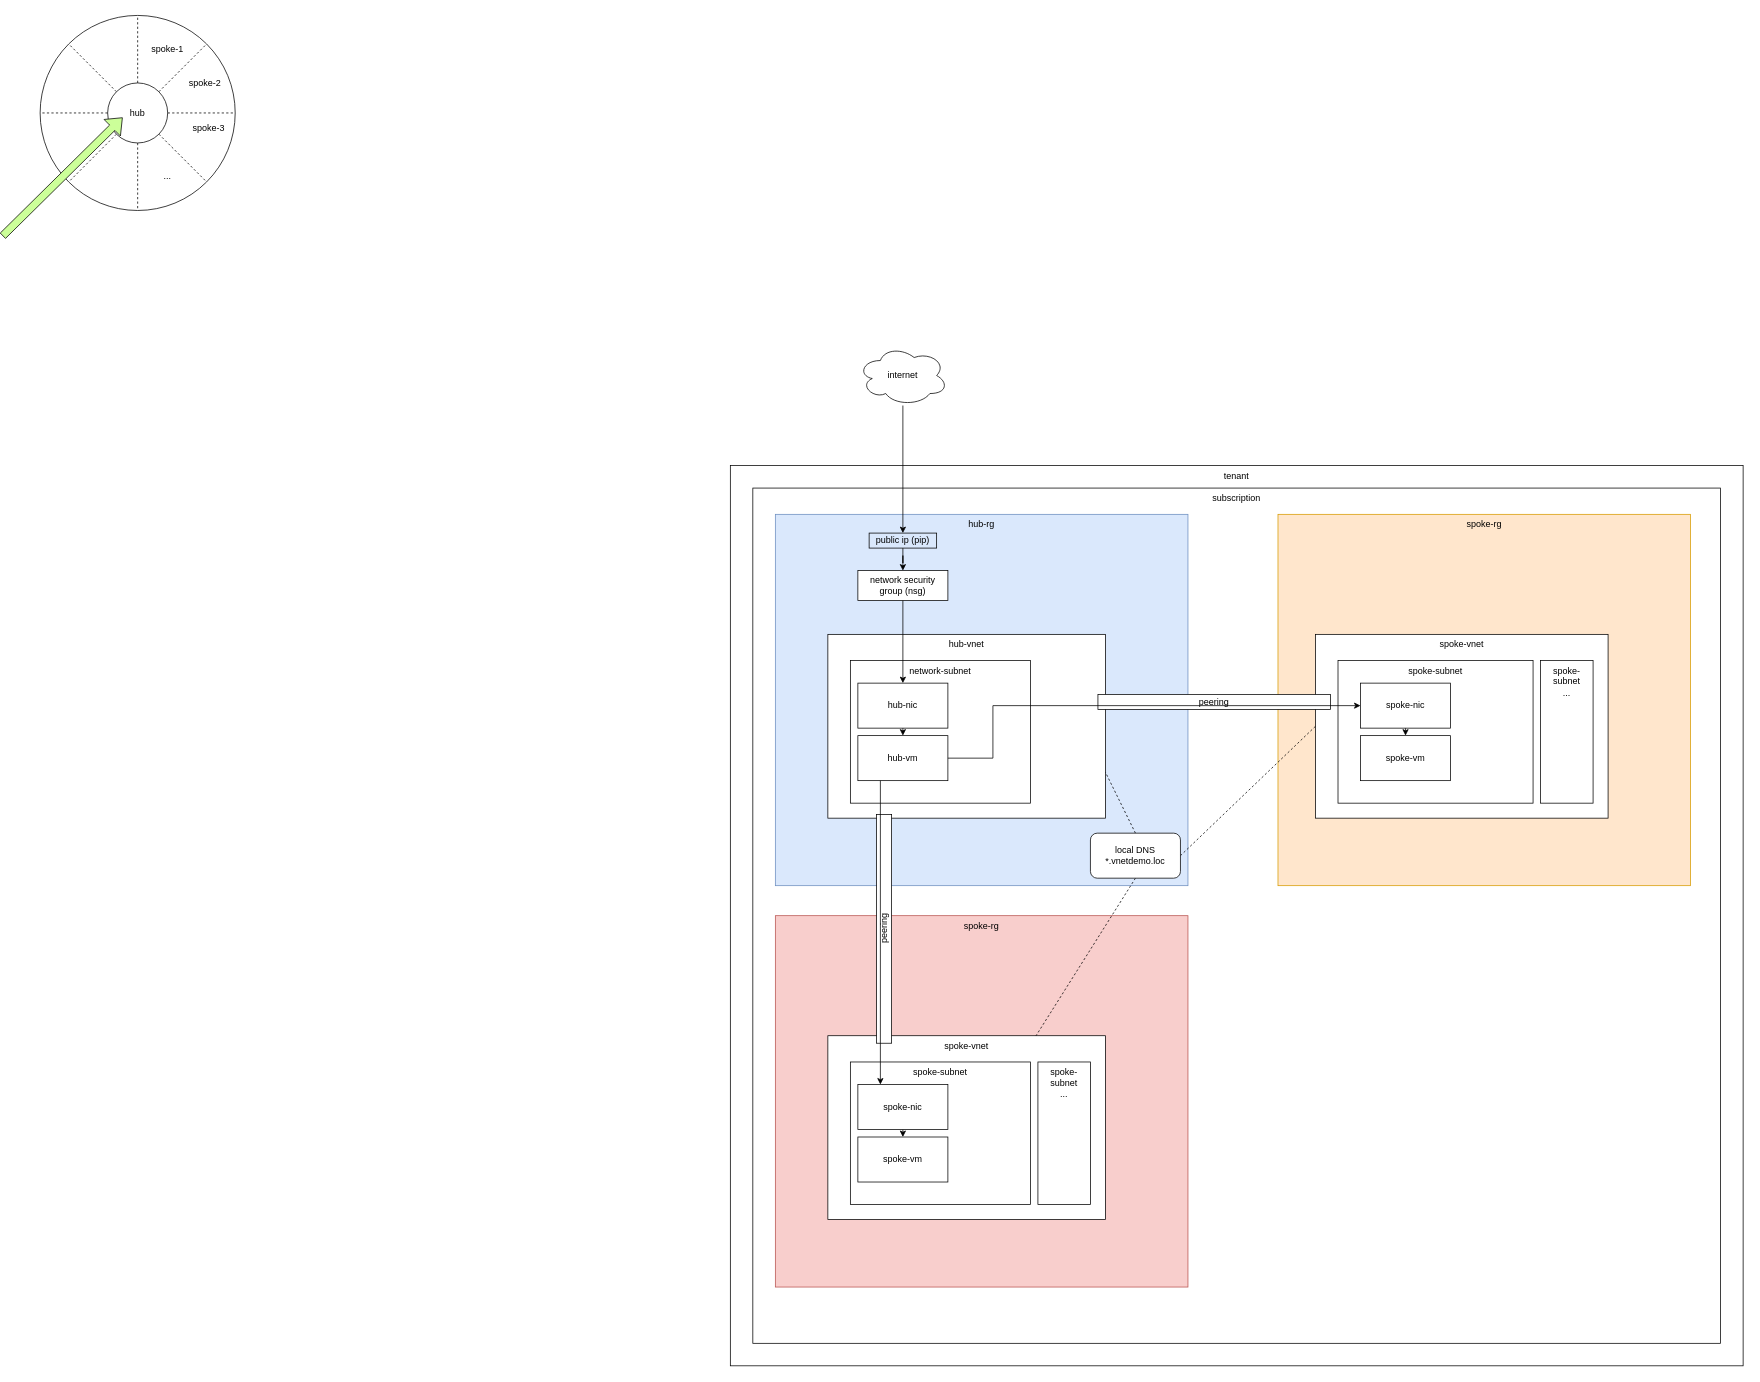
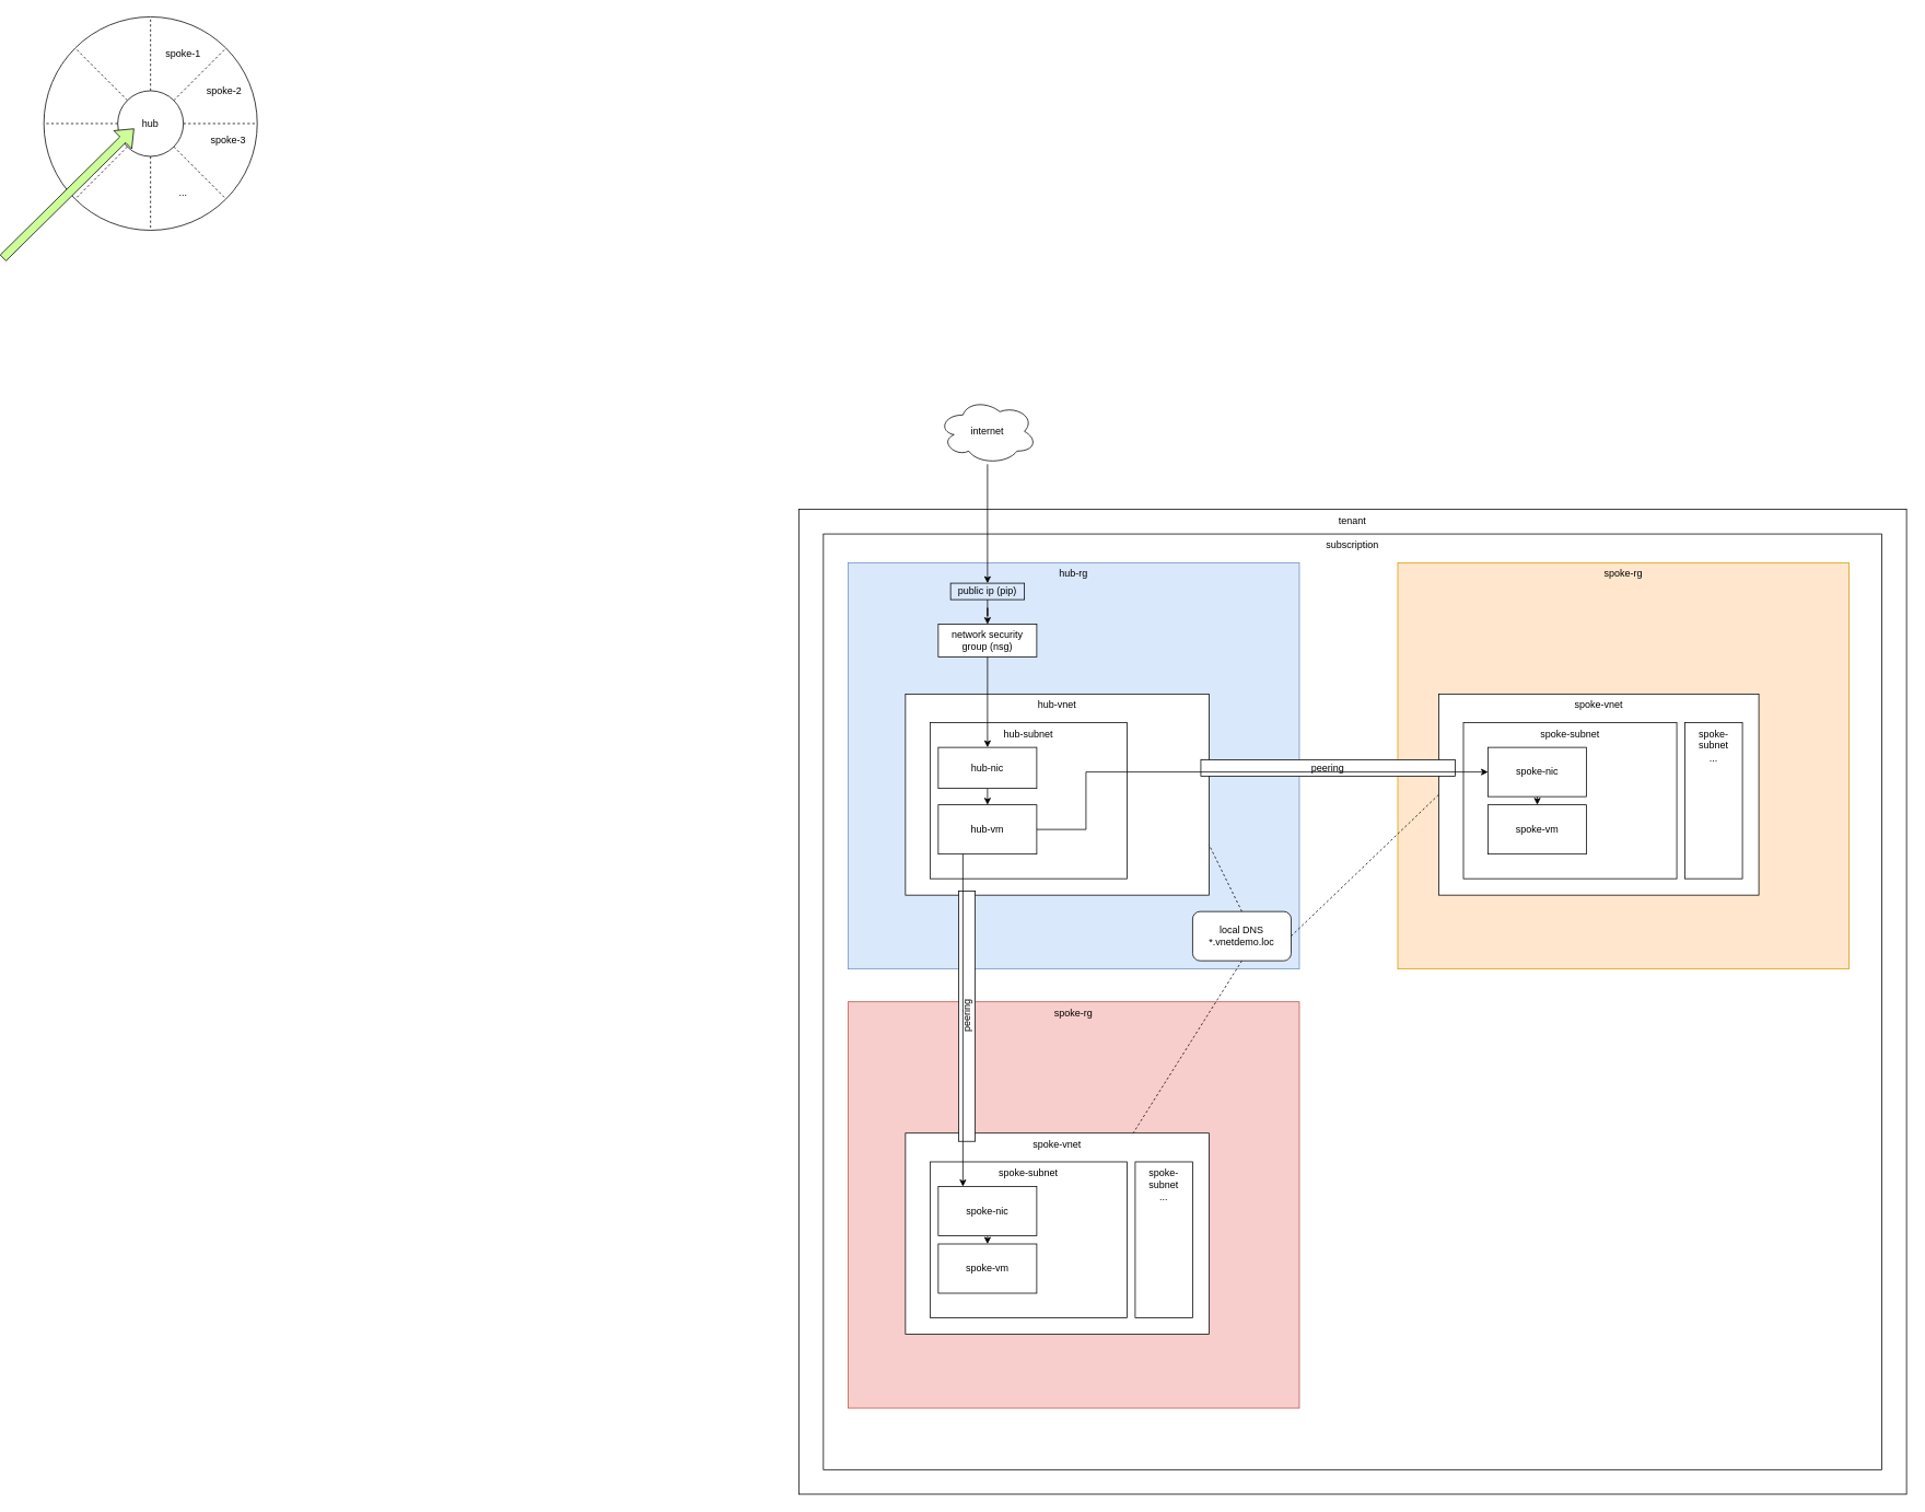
- <mxCell id="3" value="internet" style="ellipse;shape=cloud;whiteSpace=wrap;html=1;" parent="1" vertex="1"><mxGeometry x="1110" y="460" width="120" height="80" as="geometry" /></mxCell>
+ <mxCell id="3" value="internet" style="ellipse;shape=cloud;whiteSpace=wrap;html=1;" parent="1" vertex="1"><mxGeometry x="1110" y="485" width="120" height="80" as="geometry" /></mxCell>
- <mxCell id="11" value="network-subnet" style="rounded=0;whiteSpace=wrap;html=1;verticalAlign=top;" parent="1" vertex="1"><mxGeometry x="1100" y="880" width="240" height="190" as="geometry" /></mxCell>
+ <mxCell id="11" value="hub-subnet" style="rounded=0;whiteSpace=wrap;html=1;verticalAlign=top;" parent="1" vertex="1"><mxGeometry x="1100" y="880" width="240" height="190" as="geometry" /></mxCell>
- <mxCell id="13" value="hub-nic" style="rounded=0;whiteSpace=wrap;html=1;" parent="1" vertex="1"><mxGeometry x="1110" y="910" width="120" height="60" as="geometry" /></mxCell>
+ <mxCell id="13" value="hub-nic" style="rounded=0;whiteSpace=wrap;html=1;" parent="1" vertex="1"><mxGeometry x="1110" y="910" width="120" height="50" as="geometry" /></mxCell>
